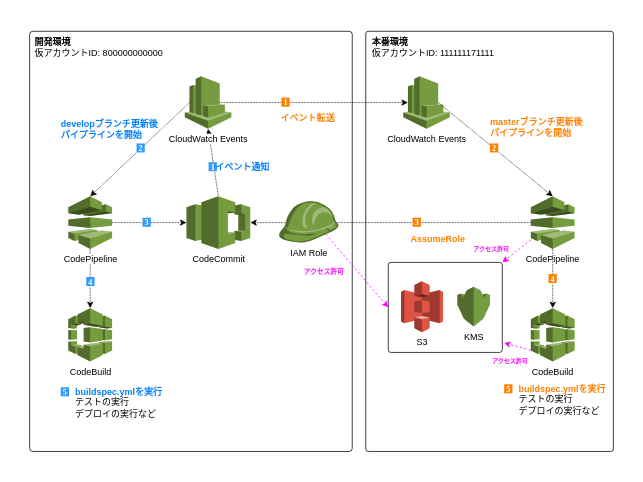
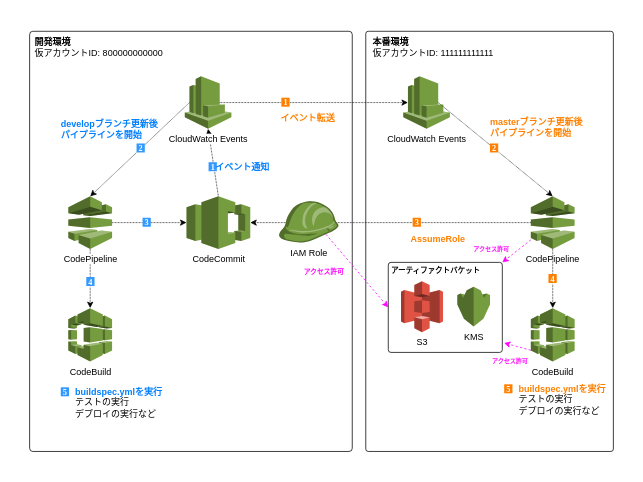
- <mxCell id="15" value="&lt;div style=&quot;text-align: left&quot;&gt;&lt;span&gt;&lt;b&gt;本番環境&lt;/b&gt;&lt;/span&gt;&lt;/div&gt;&lt;div style=&quot;text-align: left&quot;&gt;&lt;span&gt;仮アカウントID:&amp;nbsp;111111171111&lt;/span&gt;&lt;/div&gt;" style="text;html=1;strokeColor=none;fillColor=none;align=center;verticalAlign=middle;whiteSpace=wrap;rounded=0;" parent="1" vertex="1"><mxGeometry x="492" y="53" width="170" height="20" as="geometry" /></mxCell>
+ <mxCell id="15" value="&lt;div style=&quot;text-align: left&quot;&gt;&lt;span&gt;&lt;b&gt;本番環境&lt;/b&gt;&lt;/span&gt;&lt;/div&gt;&lt;div style=&quot;text-align: left&quot;&gt;&lt;span&gt;仮アカウントID:&amp;nbsp;111111111111&lt;/span&gt;&lt;/div&gt;" style="text;html=1;strokeColor=none;fillColor=none;align=center;verticalAlign=middle;whiteSpace=wrap;rounded=0;" parent="1" vertex="1"><mxGeometry x="492" y="53" width="170" height="20" as="geometry" /></mxCell>
+ <mxCell id="37" value="&lt;font color=&quot;#000000&quot; style=&quot;font-size: 10px&quot;&gt;&lt;b&gt;アーティファクトバケット&lt;/b&gt;&lt;/font&gt;" style="text;html=1;strokeColor=none;fillColor=none;align=center;verticalAlign=middle;whiteSpace=wrap;rounded=0;fontColor=#FF8000;" parent="1" vertex="1"><mxGeometry x="517" y="349" width="127" height="19.54" as="geometry" /></mxCell>
